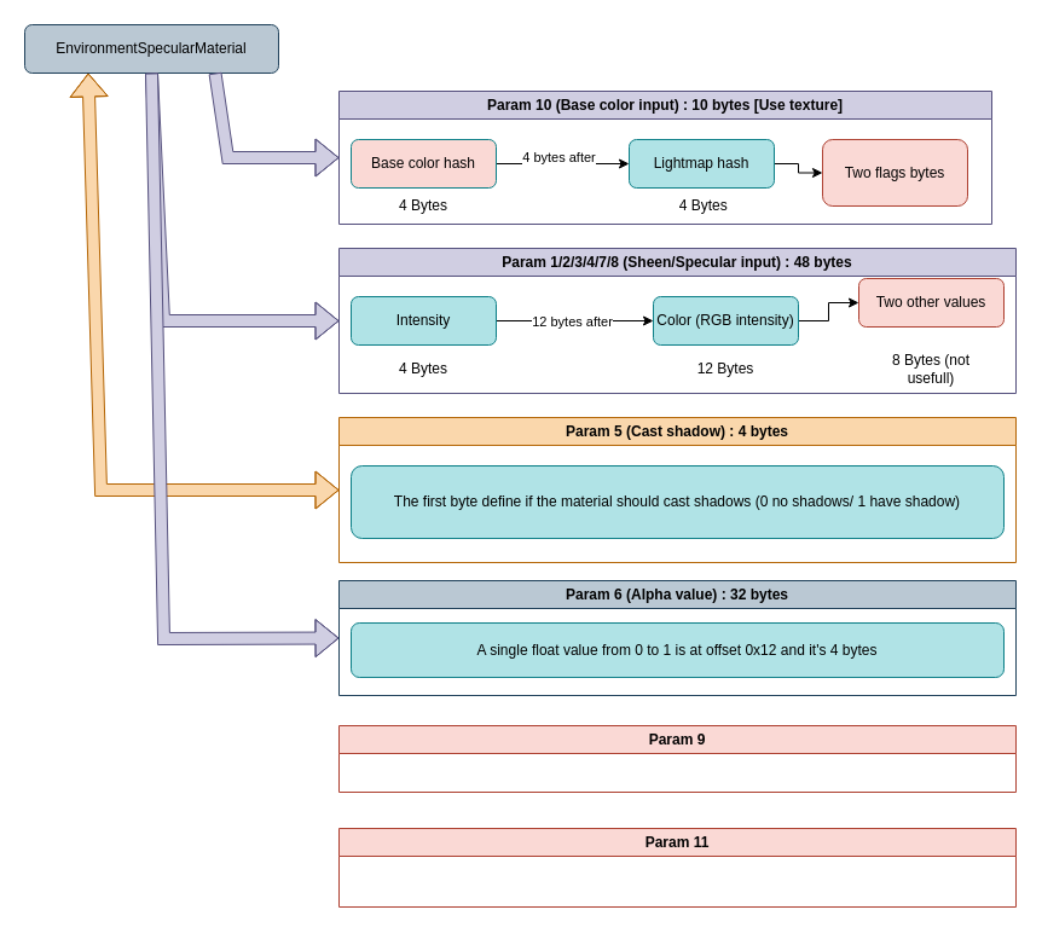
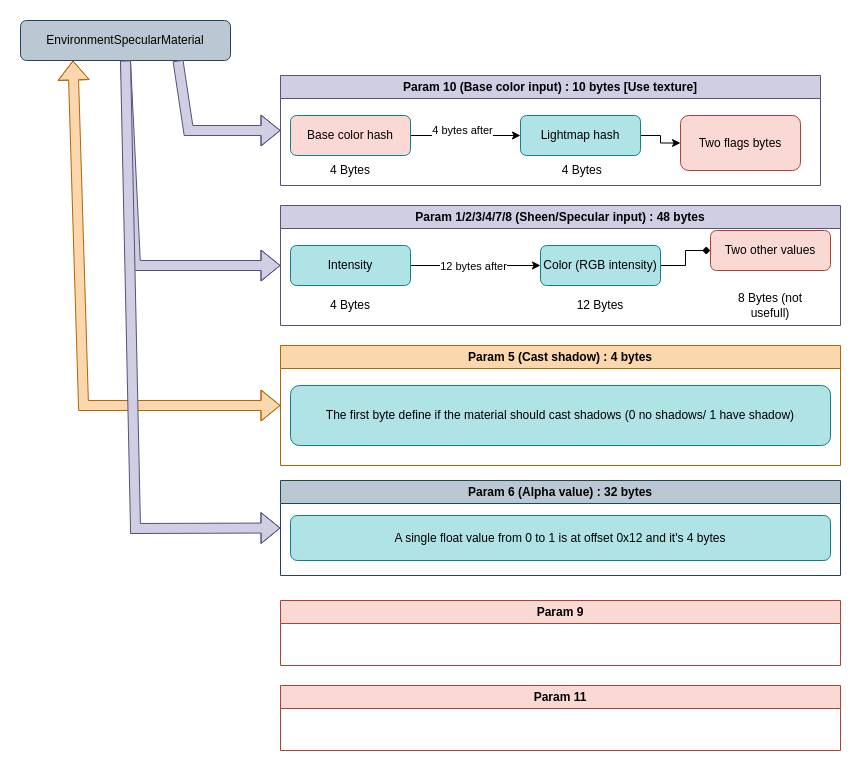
- <mxCell id="18" value="" style="edgeStyle=orthogonalEdgeStyle;rounded=0;orthogonalLoop=1;jettySize=auto;html=1;" edge="1" parent="13" source="19" target="21"><mxGeometry relative="1" as="geometry" /></mxCell>
+ <mxCell id="18" value="" style="edgeStyle=orthogonalEdgeStyle;rounded=0;orthogonalLoop=1;jettySize=auto;html=1;endArrow=diamond;" edge="1" parent="13" source="19" target="21"><mxGeometry relative="1" as="geometry" /></mxCell>
- <mxCell id="29" value="Param 9" style="swimlane;whiteSpace=wrap;html=1;fillColor=#fad9d5;strokeColor=#ae4132;startSize=23;" vertex="1" parent="1"><mxGeometry x="280" y="600" width="560" height="55" as="geometry" /></mxCell>
+ <mxCell id="29" value="Param 9" style="swimlane;whiteSpace=wrap;html=1;fillColor=#fad9d5;strokeColor=#ae4132;startSize=23;" vertex="1" parent="1"><mxGeometry x="280" y="600" width="560" height="65" as="geometry" /></mxCell>
